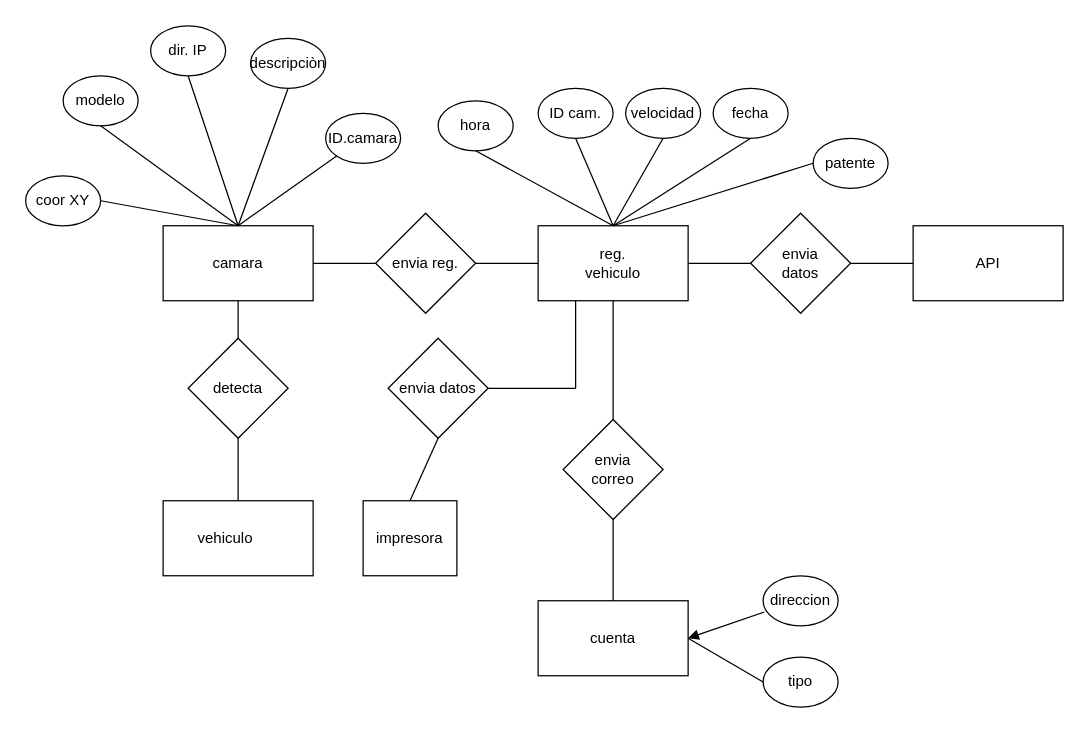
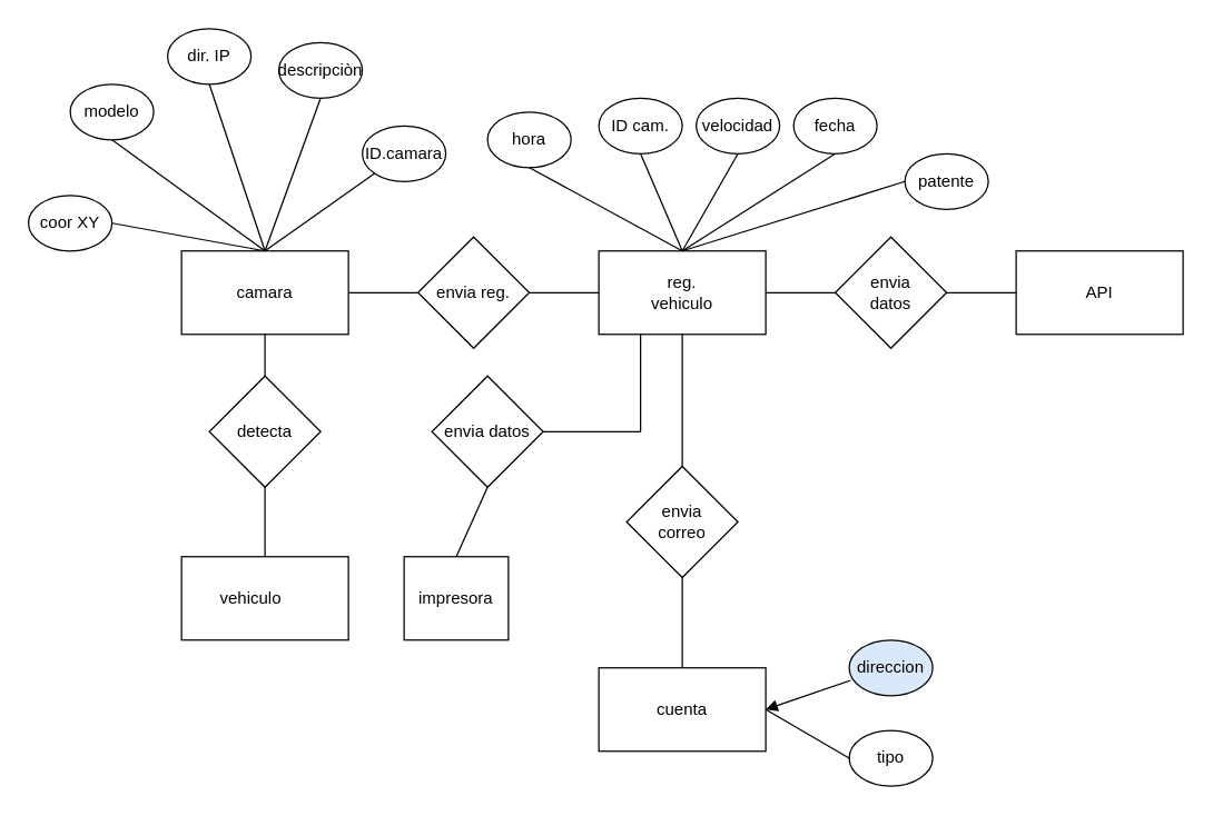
- <mxCell id="57" value="direccion" style="ellipse;whiteSpace=wrap;html=1;" vertex="1" parent="1"><mxGeometry x="610" y="460" width="60" height="40" as="geometry" /></mxCell>
+ <mxCell id="57" value="direccion" style="ellipse;whiteSpace=wrap;html=1;fillColor=#dae8fc;" vertex="1" parent="1"><mxGeometry x="610" y="460" width="60" height="40" as="geometry" /></mxCell>
